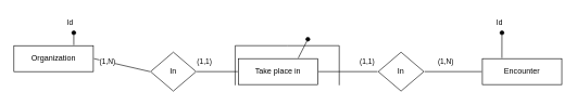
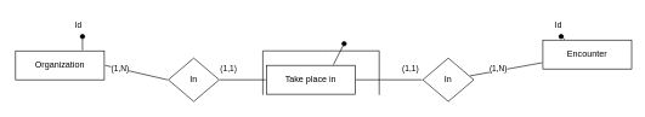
- <mxCell id="13" value="Encounter" style="whiteSpace=wrap;html=1;align=center;perimeterSpacing=1;rounded=0;strokeWidth=1;strokeColor=light-dark(#000000,#000000);fillStyle=solid;gradientColor=none;fillColor=light-dark(#FFFFFF,#FFFFFF);perimeter=rectanglePerimeter;fixDash=0;" vertex="1" parent="1"><mxGeometry x="740" y="90" width="122.06" height="40" as="geometry" /></mxCell>
+ <mxCell id="13" value="Encounter" style="whiteSpace=wrap;html=1;align=center;perimeterSpacing=1;rounded=0;strokeWidth=1;strokeColor=light-dark(#000000,#000000);fillStyle=solid;gradientColor=none;fillColor=light-dark(#FFFFFF,#FFFFFF);perimeter=rectanglePerimeter;fixDash=0;" vertex="1" parent="1"><mxGeometry x="745" y="55" width="122.06" height="40" as="geometry" /></mxCell>
